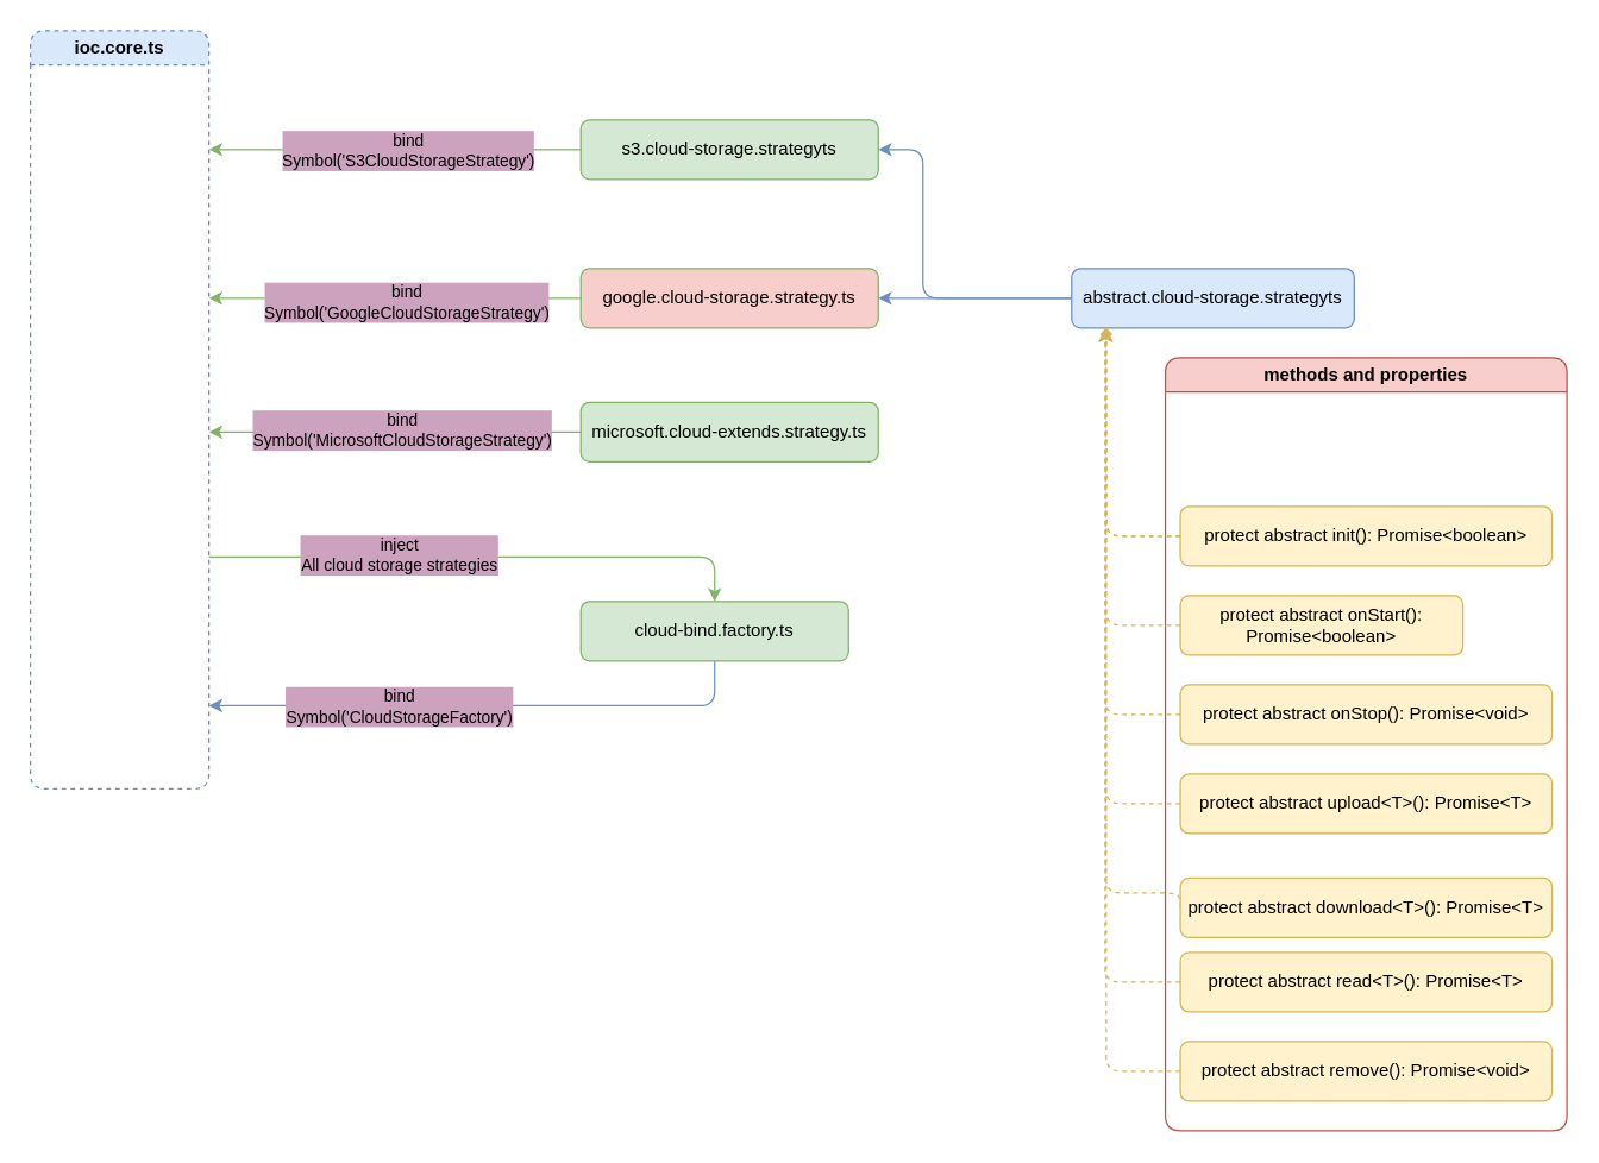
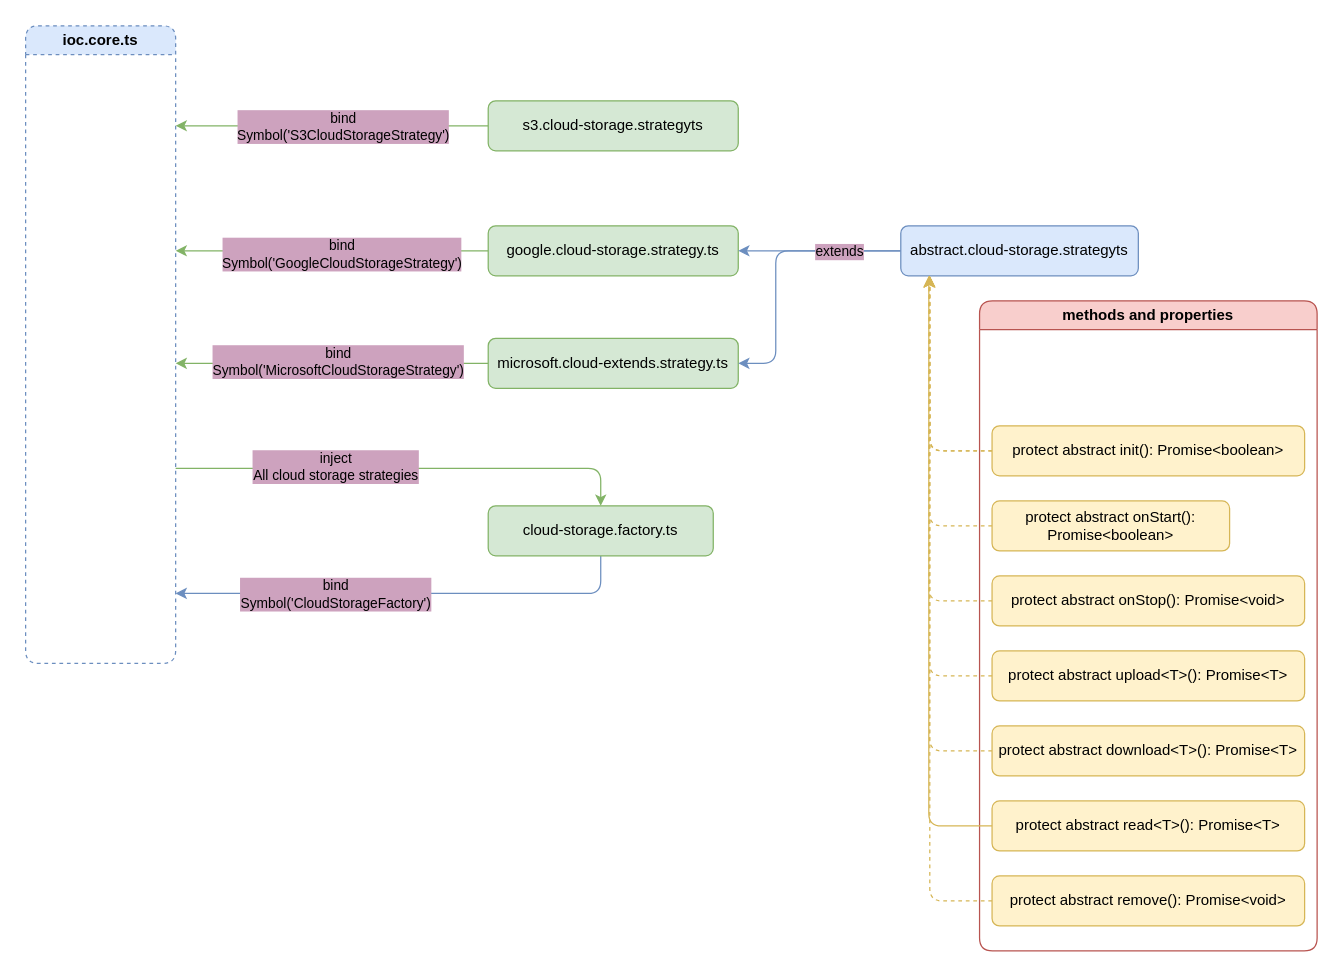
- <mxCell id="12" style="edgeStyle=orthogonalEdgeStyle;rounded=1;orthogonalLoop=1;jettySize=auto;html=1;entryX=1;entryY=0.5;entryDx=0;entryDy=0;fillColor=#dae8fc;strokeColor=#6c8ebf;" parent="1" source="16" target="5" edge="1"><mxGeometry relative="1" as="geometry"><Array as="points"><mxPoint x="620" y="200" /><mxPoint x="620" y="100" /></Array></mxGeometry></mxCell>
- <mxCell id="7" value="google.cloud-storage.strategy.ts" style="rounded=1;whiteSpace=wrap;html=1;fillColor=#f8cecc;strokeColor=#82b366;" parent="1" vertex="1"><mxGeometry x="390" y="180" width="200" height="40" as="geometry" /></mxCell>
+ <mxCell id="7" value="google.cloud-storage.strategy.ts" style="rounded=1;whiteSpace=wrap;html=1;fillColor=#d5e8d4;strokeColor=#82b366;" parent="1" vertex="1"><mxGeometry x="390" y="180" width="200" height="40" as="geometry" /></mxCell>
+ <mxCell id="14" style="edgeStyle=orthogonalEdgeStyle;rounded=1;orthogonalLoop=1;jettySize=auto;html=1;entryX=1;entryY=0.5;entryDx=0;entryDy=0;fillColor=#dae8fc;strokeColor=#6c8ebf;" parent="1" source="16" target="10" edge="1"><mxGeometry relative="1" as="geometry"><Array as="points"><mxPoint x="620" y="200" /><mxPoint x="620" y="290" /></Array></mxGeometry></mxCell>
+ <mxCell id="15" value="extends" style="edgeLabel;html=1;align=center;verticalAlign=middle;resizable=0;points=[];labelBackgroundColor=#CDA2BE;" parent="14" vertex="1" connectable="0"><mxGeometry x="-0.636" relative="1" as="geometry"><mxPoint x="-10" as="offset" /></mxGeometry></mxCell>
- <mxCell id="32" value="cloud-bind.factory.ts" style="rounded=1;whiteSpace=wrap;html=1;fillColor=#d5e8d4;strokeColor=#82b366;" parent="1" vertex="1"><mxGeometry x="390" y="403.97" width="180" height="40" as="geometry" /></mxCell>
+ <mxCell id="32" value="cloud-storage.factory.ts" style="rounded=1;whiteSpace=wrap;html=1;fillColor=#d5e8d4;strokeColor=#82b366;" parent="1" vertex="1"><mxGeometry x="390" y="403.97" width="180" height="40" as="geometry" /></mxCell>
- <mxCell id="24" value="protect abstract download&amp;lt;T&amp;gt;(): Promise&amp;lt;T&amp;gt;" style="rounded=1;whiteSpace=wrap;html=1;fillColor=#fff2cc;strokeColor=#d6b656;" parent="17" vertex="1"><mxGeometry x="10" y="350" width="250" height="40" as="geometry" /></mxCell>
+ <mxCell id="24" value="protect abstract download&amp;lt;T&amp;gt;(): Promise&amp;lt;T&amp;gt;" style="rounded=1;whiteSpace=wrap;html=1;fillColor=#fff2cc;strokeColor=#d6b656;" parent="17" vertex="1"><mxGeometry x="10" y="340" width="250" height="40" as="geometry" /></mxCell>
- <mxCell id="37" style="edgeStyle=orthogonalEdgeStyle;rounded=1;orthogonalLoop=1;jettySize=auto;html=1;entryX=0.122;entryY=0.996;entryDx=0;entryDy=0;entryPerimeter=0;exitX=0;exitY=0.5;exitDx=0;exitDy=0;fillColor=#fff2cc;strokeColor=#d6b656;dashed=1;endArrow=diamond;" parent="1" source="26" target="16" edge="1"><mxGeometry relative="1" as="geometry" /></mxCell>
+ <mxCell id="37" style="edgeStyle=orthogonalEdgeStyle;rounded=1;orthogonalLoop=1;jettySize=auto;html=1;entryX=0.122;entryY=0.996;entryDx=0;entryDy=0;entryPerimeter=0;exitX=0;exitY=0.5;exitDx=0;exitDy=0;fillColor=#fff2cc;strokeColor=#d6b656;dashed=1;" parent="1" source="26" target="16" edge="1"><mxGeometry relative="1" as="geometry" /></mxCell>
- <mxCell id="36" style="edgeStyle=orthogonalEdgeStyle;rounded=1;orthogonalLoop=1;jettySize=auto;html=1;entryX=0.118;entryY=1;entryDx=0;entryDy=0;entryPerimeter=0;exitX=0;exitY=0.5;exitDx=0;exitDy=0;dashed=1;fillColor=#fff2cc;strokeColor=#d6b656;" parent="1" source="25" target="16" edge="1"><mxGeometry relative="1" as="geometry" /></mxCell>
+ <mxCell id="36" style="edgeStyle=orthogonalEdgeStyle;rounded=1;orthogonalLoop=1;jettySize=auto;html=1;entryX=0.118;entryY=1;entryDx=0;entryDy=0;entryPerimeter=0;exitX=0;exitY=0.5;exitDx=0;exitDy=0;dashed=0;fillColor=#fff2cc;strokeColor=#d6b656;" parent="1" source="25" target="16" edge="1"><mxGeometry relative="1" as="geometry" /></mxCell>
